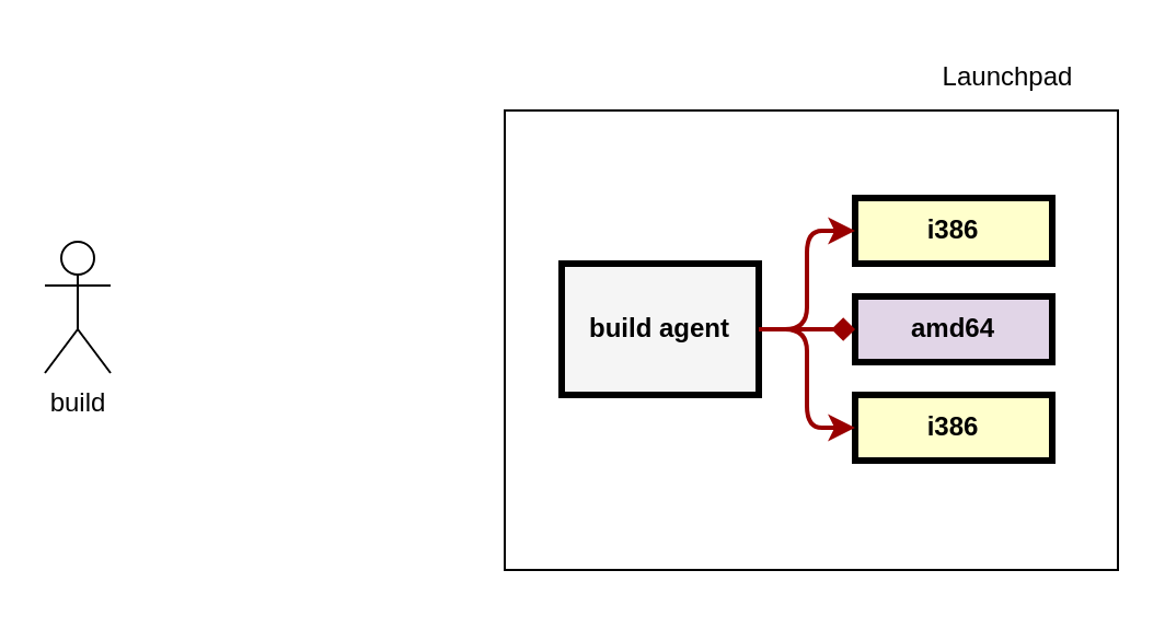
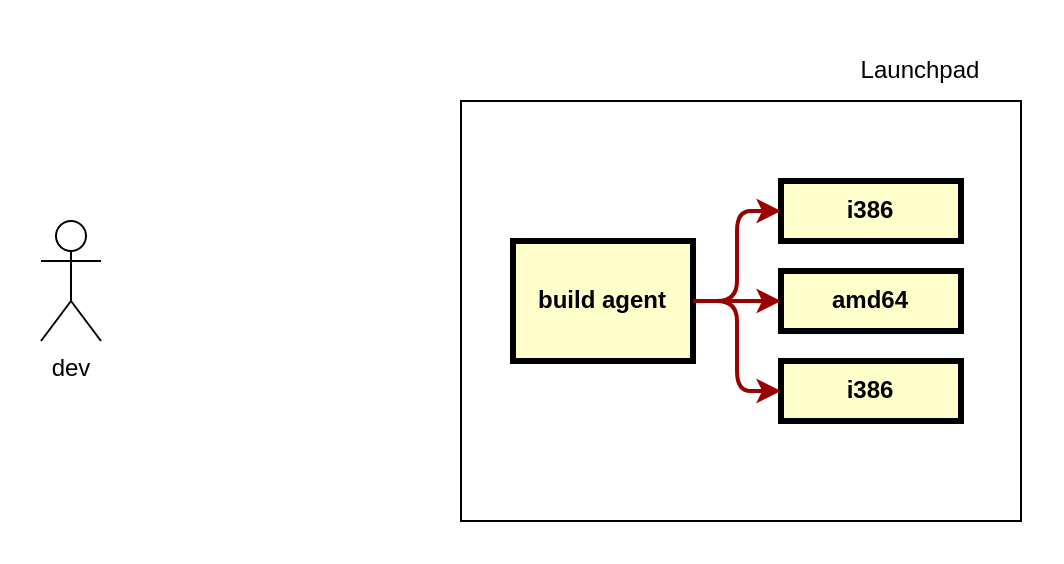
- <mxCell id="4" value="build agent" style="whiteSpace=wrap;align=center;verticalAlign=middle;fontStyle=1;strokeWidth=3;fillColor=#f5f5f5;" vertex="1" parent="1"><mxGeometry x="256" y="120" width="90" height="60" as="geometry" /></mxCell>
+ <mxCell id="4" value="build agent" style="whiteSpace=wrap;align=center;verticalAlign=middle;fontStyle=1;strokeWidth=3;fillColor=#FFFFCC" vertex="1" parent="1"><mxGeometry x="256" y="120" width="90" height="60" as="geometry" /></mxCell>
- <mxCell id="9" value="" style="edgeStyle=elbowEdgeStyle;elbow=horizontal;strokeColor=#990000;strokeWidth=2;entryX=0;entryY=0.5;entryDx=0;entryDy=0;endArrow=diamond;" edge="1" parent="1" source="4" target="6"><mxGeometry width="100" height="100" relative="1" as="geometry"><mxPoint x="350" y="150" as="sourcePoint" /><mxPoint x="276" y="170" as="targetPoint" /><Array as="points" /></mxGeometry></mxCell>
+ <mxCell id="9" value="" style="edgeStyle=elbowEdgeStyle;elbow=horizontal;strokeColor=#990000;strokeWidth=2;entryX=0;entryY=0.5;entryDx=0;entryDy=0;" edge="1" parent="1" source="4" target="6"><mxGeometry width="100" height="100" relative="1" as="geometry"><mxPoint x="350" y="150" as="sourcePoint" /><mxPoint x="276" y="170" as="targetPoint" /><Array as="points" /></mxGeometry></mxCell>
- <mxCell id="6" value="amd64" style="whiteSpace=wrap;align=center;verticalAlign=middle;fontStyle=1;strokeWidth=3;fillColor=#e1d5e7;" vertex="1" parent="1"><mxGeometry x="390" y="135" width="90" height="30" as="geometry" /></mxCell>
+ <mxCell id="6" value="amd64" style="whiteSpace=wrap;align=center;verticalAlign=middle;fontStyle=1;strokeWidth=3;fillColor=#FFFFCC" vertex="1" parent="1"><mxGeometry x="390" y="135" width="90" height="30" as="geometry" /></mxCell>
- <mxCell id="3" value="build" style="shape=umlActor;verticalLabelPosition=bottom;labelBackgroundColor=#ffffff;verticalAlign=top;html=1;outlineConnect=0;" vertex="1" parent="1"><mxGeometry x="20" y="110" width="30" height="60" as="geometry" /></mxCell>
+ <mxCell id="3" value="dev" style="shape=umlActor;verticalLabelPosition=bottom;labelBackgroundColor=#ffffff;verticalAlign=top;html=1;outlineConnect=0;" vertex="1" parent="1"><mxGeometry x="20" y="110" width="30" height="60" as="geometry" /></mxCell>
